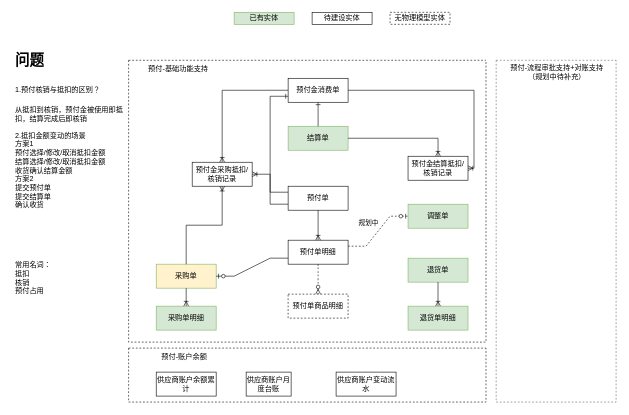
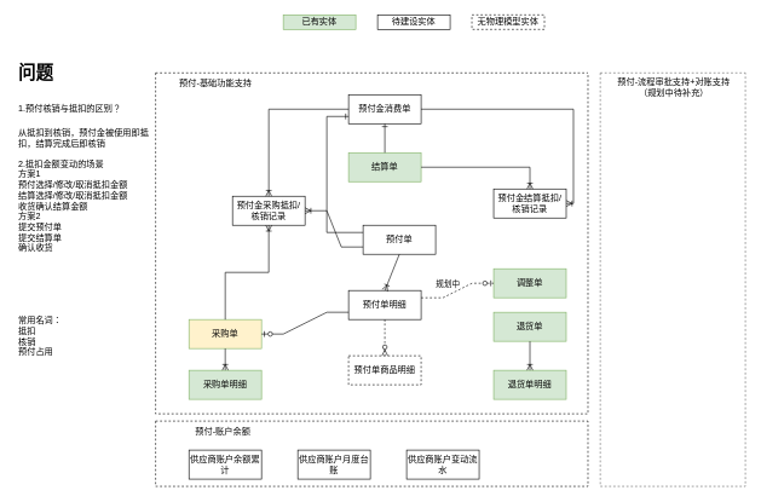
- <mxCell id="7" value="预付单" style="whiteSpace=wrap;html=1;align=center;" vertex="1" parent="6"><mxGeometry x="266" y="210" width="100" height="40" as="geometry" /></mxCell>
+ <mxCell id="7" value="预付单" style="whiteSpace=wrap;html=1;align=center;" vertex="1" parent="6"><mxGeometry x="286" y="210" width="100" height="40" as="geometry" /></mxCell>
- <mxCell id="13" value="调整单" style="whiteSpace=wrap;html=1;align=center;fillColor=#d5e8d4;strokeColor=#82b366;" vertex="1" parent="6"><mxGeometry x="466" y="240" width="100" height="40" as="geometry" /></mxCell>
+ <mxCell id="13" value="调整单" style="whiteSpace=wrap;html=1;align=center;fillColor=#d5e8d4;strokeColor=#82b366;" vertex="1" parent="6"><mxGeometry x="466" y="270" width="100" height="40" as="geometry" /></mxCell>
- <mxCell id="36" value="供应商账户月度台账" style="whiteSpace=wrap;html=1;align=center;" vertex="1" parent="34"><mxGeometry x="196" y="40" width="75" height="40" as="geometry" /></mxCell>
+ <mxCell id="36" value="供应商账户月度台账" style="whiteSpace=wrap;html=1;align=center;" vertex="1" parent="34"><mxGeometry x="196" y="40" width="100" height="40" as="geometry" /></mxCell>
